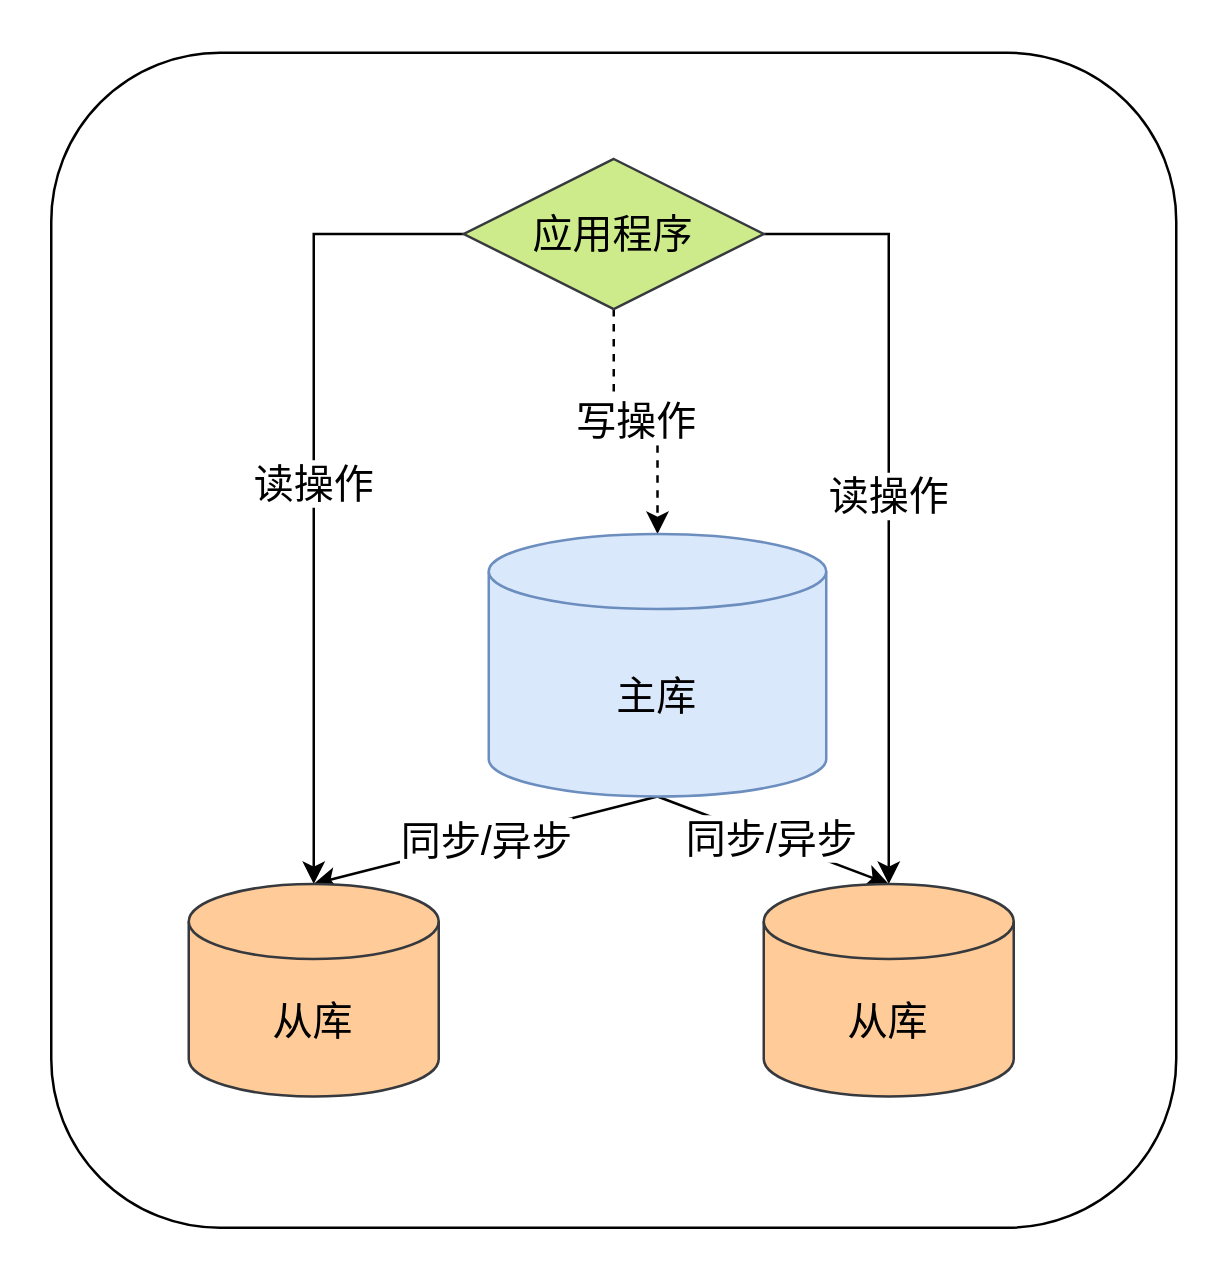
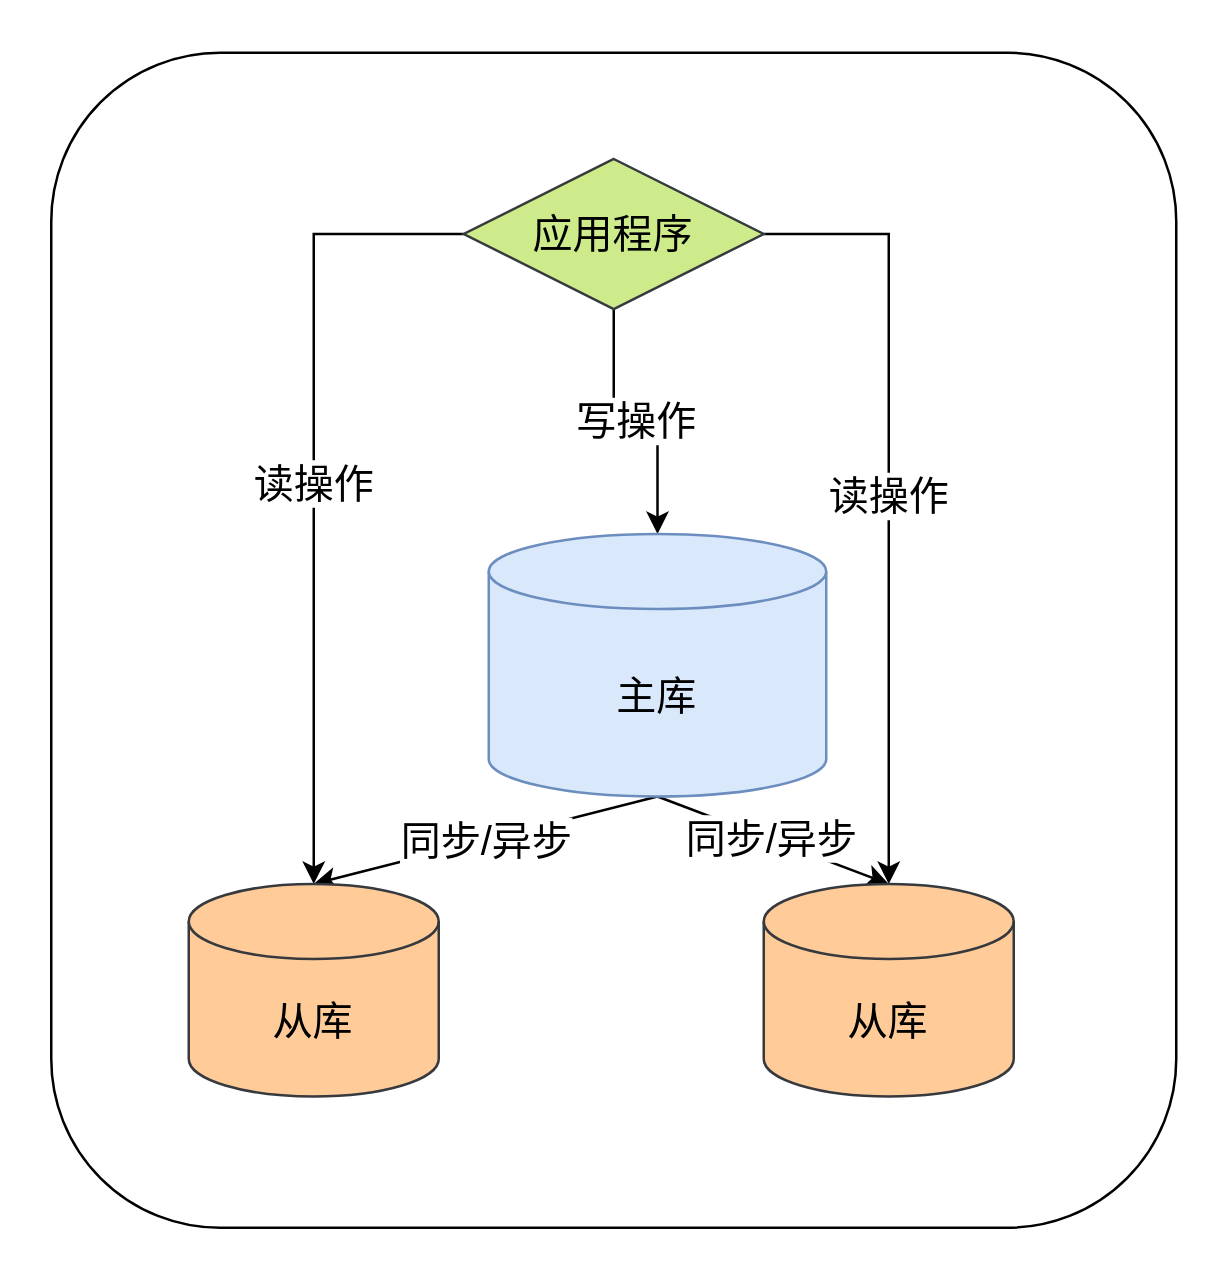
- <mxCell id="3" value="写操作" style="edgeStyle=orthogonalEdgeStyle;rounded=0;orthogonalLoop=1;jettySize=auto;html=1;entryX=0.5;entryY=0;entryDx=0;entryDy=0;entryPerimeter=0;fontSize=16;dashed=1;" edge="1" parent="1" source="6" target="9"><mxGeometry relative="1" as="geometry" /></mxCell>
+ <mxCell id="3" value="写操作" style="edgeStyle=orthogonalEdgeStyle;rounded=0;orthogonalLoop=1;jettySize=auto;html=1;entryX=0.5;entryY=0;entryDx=0;entryDy=0;entryPerimeter=0;fontSize=16;" edge="1" parent="1" source="6" target="9"><mxGeometry relative="1" as="geometry" /></mxCell>
